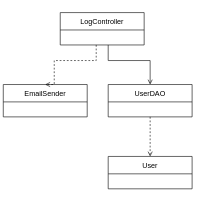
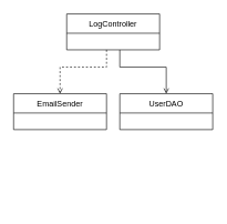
- <mxCell id="6" value="&lt;span style=&quot;font-weight: 400;&quot;&gt;EmailSender&lt;/span&gt;" style="swimlane;fontStyle=1;align=center;verticalAlign=middle;childLayout=stackLayout;horizontal=1;startSize=29;horizontalStack=0;resizeParent=1;resizeParentMax=0;resizeLast=0;collapsible=0;marginBottom=0;html=1;whiteSpace=wrap;" parent="1" vertex="1"><mxGeometry x="5" y="140" width="140" height="54" as="geometry" /></mxCell>
+ <mxCell id="6" value="&lt;span style=&quot;font-weight: 400;&quot;&gt;EmailSender&lt;/span&gt;" style="swimlane;fontStyle=1;align=center;verticalAlign=middle;childLayout=stackLayout;horizontal=1;startSize=29;horizontalStack=0;resizeParent=1;resizeParentMax=0;resizeLast=0;collapsible=0;marginBottom=0;html=1;whiteSpace=wrap;" parent="1" vertex="1"><mxGeometry x="20" y="140" width="140" height="54" as="geometry" /></mxCell>
- <mxCell id="8" value="" style="endArrow=open;html=1;rounded=0;entryX=0.5;entryY=0;entryDx=0;entryDy=0;exitX=0.5;exitY=1;exitDx=0;exitDy=0;dashed=1;endFill=0;" edge="1" parent="1" source="4" target="5"><mxGeometry width="50" height="50" relative="1" as="geometry"><mxPoint x="270" y="240" as="sourcePoint" /><mxPoint x="320" y="190" as="targetPoint" /></mxGeometry></mxCell>
- <mxCell id="5" value="&lt;span style=&quot;font-weight: 400;&quot;&gt;User&lt;/span&gt;" style="swimlane;fontStyle=1;align=center;verticalAlign=middle;childLayout=stackLayout;horizontal=1;startSize=29;horizontalStack=0;resizeParent=1;resizeParentMax=0;resizeLast=0;collapsible=0;marginBottom=0;html=1;whiteSpace=wrap;" parent="1" vertex="1"><mxGeometry x="180" y="260" width="140" height="54" as="geometry" /></mxCell>
